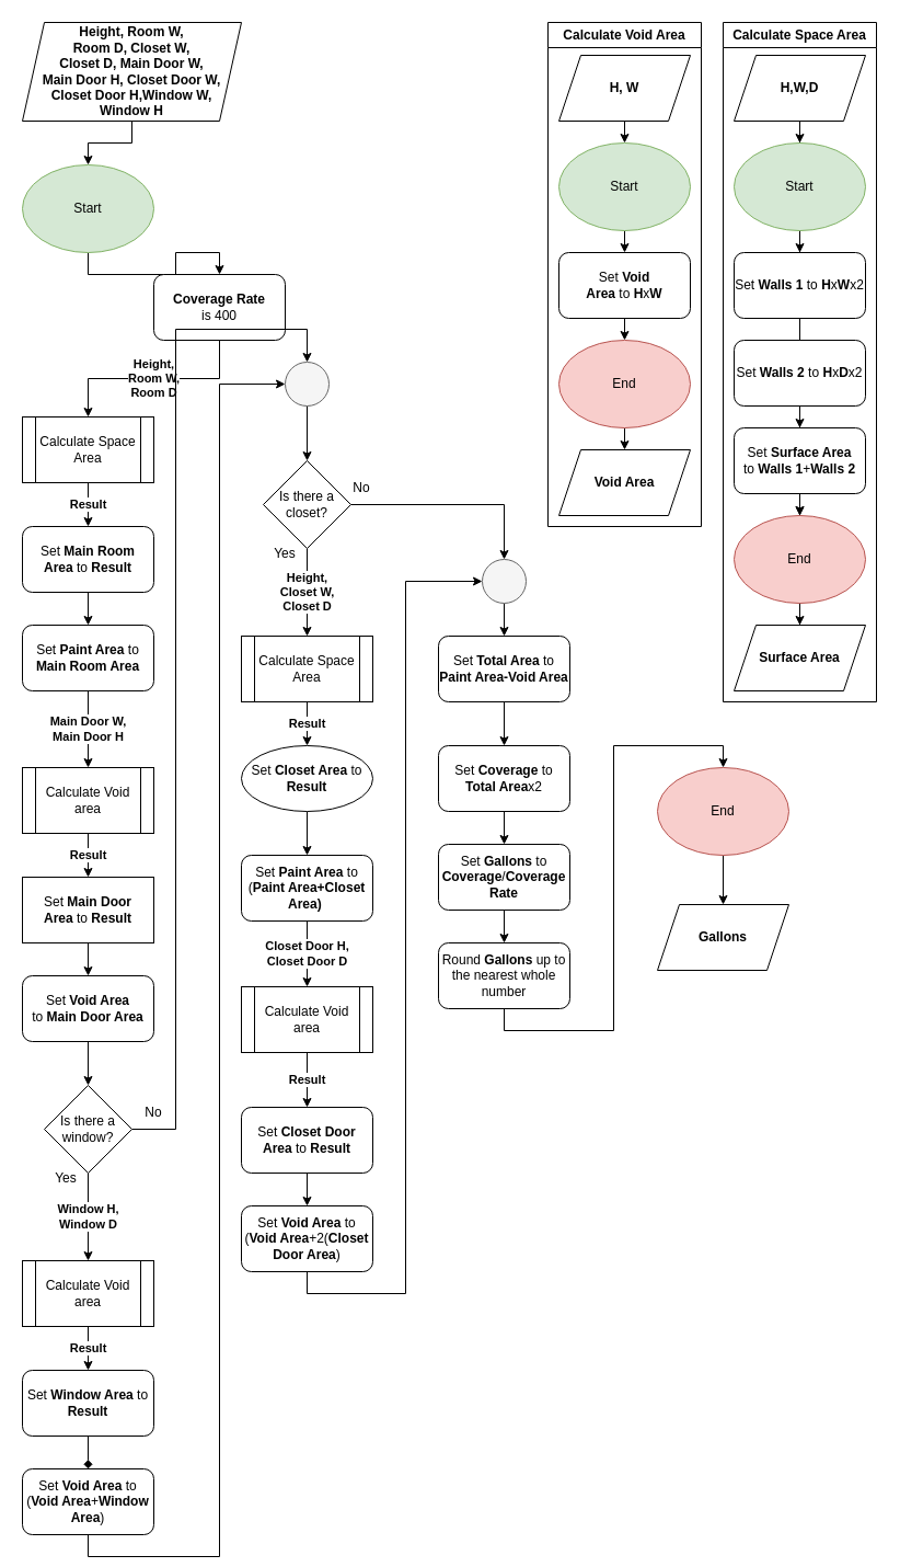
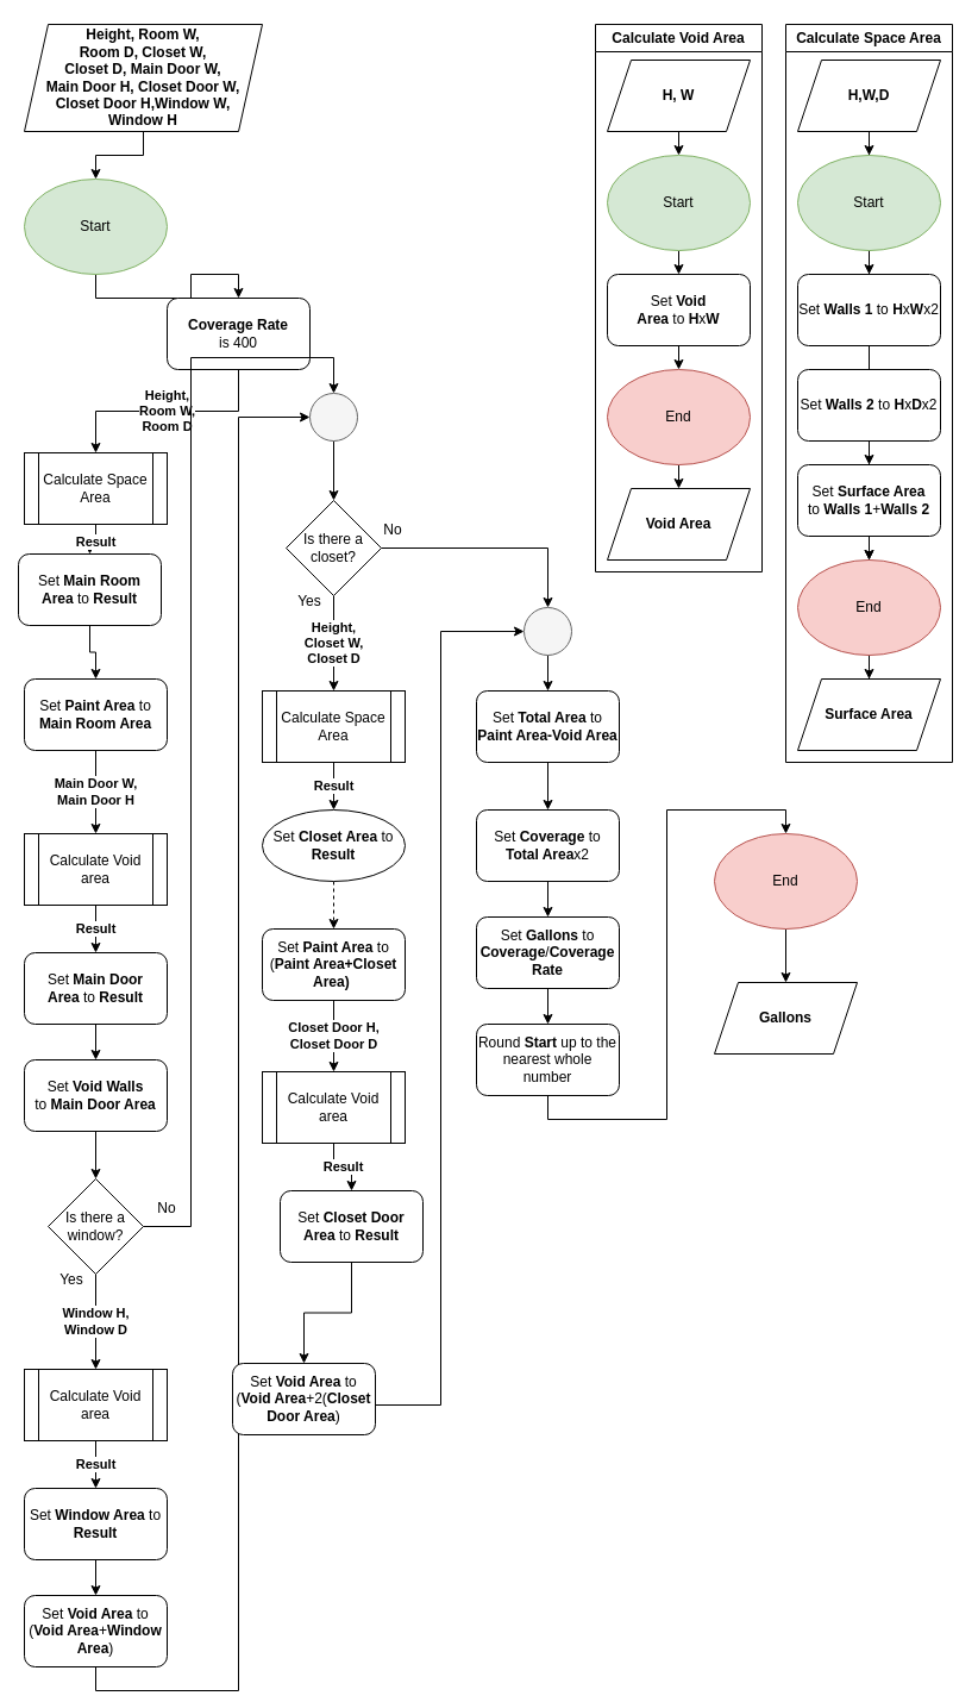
- <mxCell id="27" value="Set &lt;b&gt;Main Room Area&amp;nbsp;&lt;/b&gt;to &lt;b&gt;Result&lt;/b&gt;" style="rounded=1;whiteSpace=wrap;html=1;" vertex="1" parent="1"><mxGeometry x="20" y="480" width="120" height="60" as="geometry" /></mxCell>
+ <mxCell id="27" value="Set &lt;b&gt;Main Room Area&amp;nbsp;&lt;/b&gt;to &lt;b&gt;Result&lt;/b&gt;" style="rounded=1;whiteSpace=wrap;html=1;" vertex="1" parent="1"><mxGeometry x="15" y="465" width="120" height="60" as="geometry" /></mxCell>
- <mxCell id="31" value="" style="edgeStyle=orthogonalEdgeStyle;rounded=0;orthogonalLoop=1;jettySize=auto;html=1;" edge="1" parent="1" source="32" target="78"><mxGeometry relative="1" as="geometry" /></mxCell>
+ <mxCell id="31" value="" style="edgeStyle=orthogonalEdgeStyle;rounded=0;orthogonalLoop=1;jettySize=auto;html=1;dashed=1;" edge="1" parent="1" source="32" target="78"><mxGeometry relative="1" as="geometry" /></mxCell>
- <mxCell id="50" value="Set &lt;b&gt;Main Door Area&lt;/b&gt;&amp;nbsp;to &lt;b&gt;Result&lt;/b&gt;" style="whiteSpace=wrap;html=1;rounded=0;" vertex="1" parent="1"><mxGeometry x="20" y="800" width="120" height="60" as="geometry" /></mxCell>
+ <mxCell id="50" value="Set &lt;b&gt;Main Door Area&lt;/b&gt;&amp;nbsp;to &lt;b&gt;Result&lt;/b&gt;" style="rounded=1;whiteSpace=wrap;html=1;" vertex="1" parent="1"><mxGeometry x="20" y="800" width="120" height="60" as="geometry" /></mxCell>
- <mxCell id="56" value="Round &lt;b&gt;Gallons&lt;/b&gt;&amp;nbsp;up to the nearest whole number" style="whiteSpace=wrap;html=1;rounded=1;" vertex="1" parent="1"><mxGeometry x="400" y="860" width="120" height="60" as="geometry" /></mxCell>
+ <mxCell id="56" value="Round &lt;b&gt;Start&lt;/b&gt;&amp;nbsp;up to the nearest whole number" style="whiteSpace=wrap;html=1;rounded=1;" vertex="1" parent="1"><mxGeometry x="400" y="860" width="120" height="60" as="geometry" /></mxCell>
- <mxCell id="72" value="Set &lt;b&gt;Void Area &lt;/b&gt;to&lt;b&gt;&amp;nbsp;Main Door Area&lt;/b&gt;" style="rounded=1;whiteSpace=wrap;html=1;" vertex="1" parent="1"><mxGeometry x="20" y="890" width="120" height="60" as="geometry" /></mxCell>
+ <mxCell id="72" value="Set &lt;b&gt;Void Walls &lt;/b&gt;to&lt;b&gt;&amp;nbsp;Main Door Area&lt;/b&gt;" style="rounded=1;whiteSpace=wrap;html=1;" vertex="1" parent="1"><mxGeometry x="20" y="890" width="120" height="60" as="geometry" /></mxCell>
- <mxCell id="68" value="Set &lt;b&gt;Closet Door Area&lt;/b&gt;&amp;nbsp;to &lt;b&gt;Result&lt;/b&gt;" style="rounded=1;whiteSpace=wrap;html=1;" vertex="1" parent="1"><mxGeometry x="220" y="1010" width="120" height="60" as="geometry" /></mxCell>
+ <mxCell id="68" value="Set &lt;b&gt;Closet Door Area&lt;/b&gt;&amp;nbsp;to &lt;b&gt;Result&lt;/b&gt;" style="rounded=1;whiteSpace=wrap;html=1;" vertex="1" parent="1"><mxGeometry x="235" y="1000" width="120" height="60" as="geometry" /></mxCell>
- <mxCell id="80" value="Set &lt;b&gt;Void Area&lt;/b&gt;&amp;nbsp;to&lt;br&gt;(&lt;b&gt;Void Area&lt;/b&gt;+2(&lt;b&gt;Closet Door Area&lt;/b&gt;)" style="rounded=1;whiteSpace=wrap;html=1;" vertex="1" parent="1"><mxGeometry x="220" y="1100" width="120" height="60" as="geometry" /></mxCell>
+ <mxCell id="80" value="Set &lt;b&gt;Void Area&lt;/b&gt;&amp;nbsp;to&lt;br&gt;(&lt;b&gt;Void Area&lt;/b&gt;+2(&lt;b&gt;Closet Door Area&lt;/b&gt;)" style="rounded=1;whiteSpace=wrap;html=1;" vertex="1" parent="1"><mxGeometry x="195" y="1145" width="120" height="60" as="geometry" /></mxCell>
- <mxCell id="45" value="" style="edgeStyle=orthogonalEdgeStyle;rounded=0;orthogonalLoop=1;jettySize=auto;html=1;endArrow=diamond;" edge="1" parent="1" source="46" target="75"><mxGeometry relative="1" as="geometry" /></mxCell>
+ <mxCell id="45" value="" style="edgeStyle=orthogonalEdgeStyle;rounded=0;orthogonalLoop=1;jettySize=auto;html=1;" edge="1" parent="1" source="46" target="75"><mxGeometry relative="1" as="geometry" /></mxCell>
